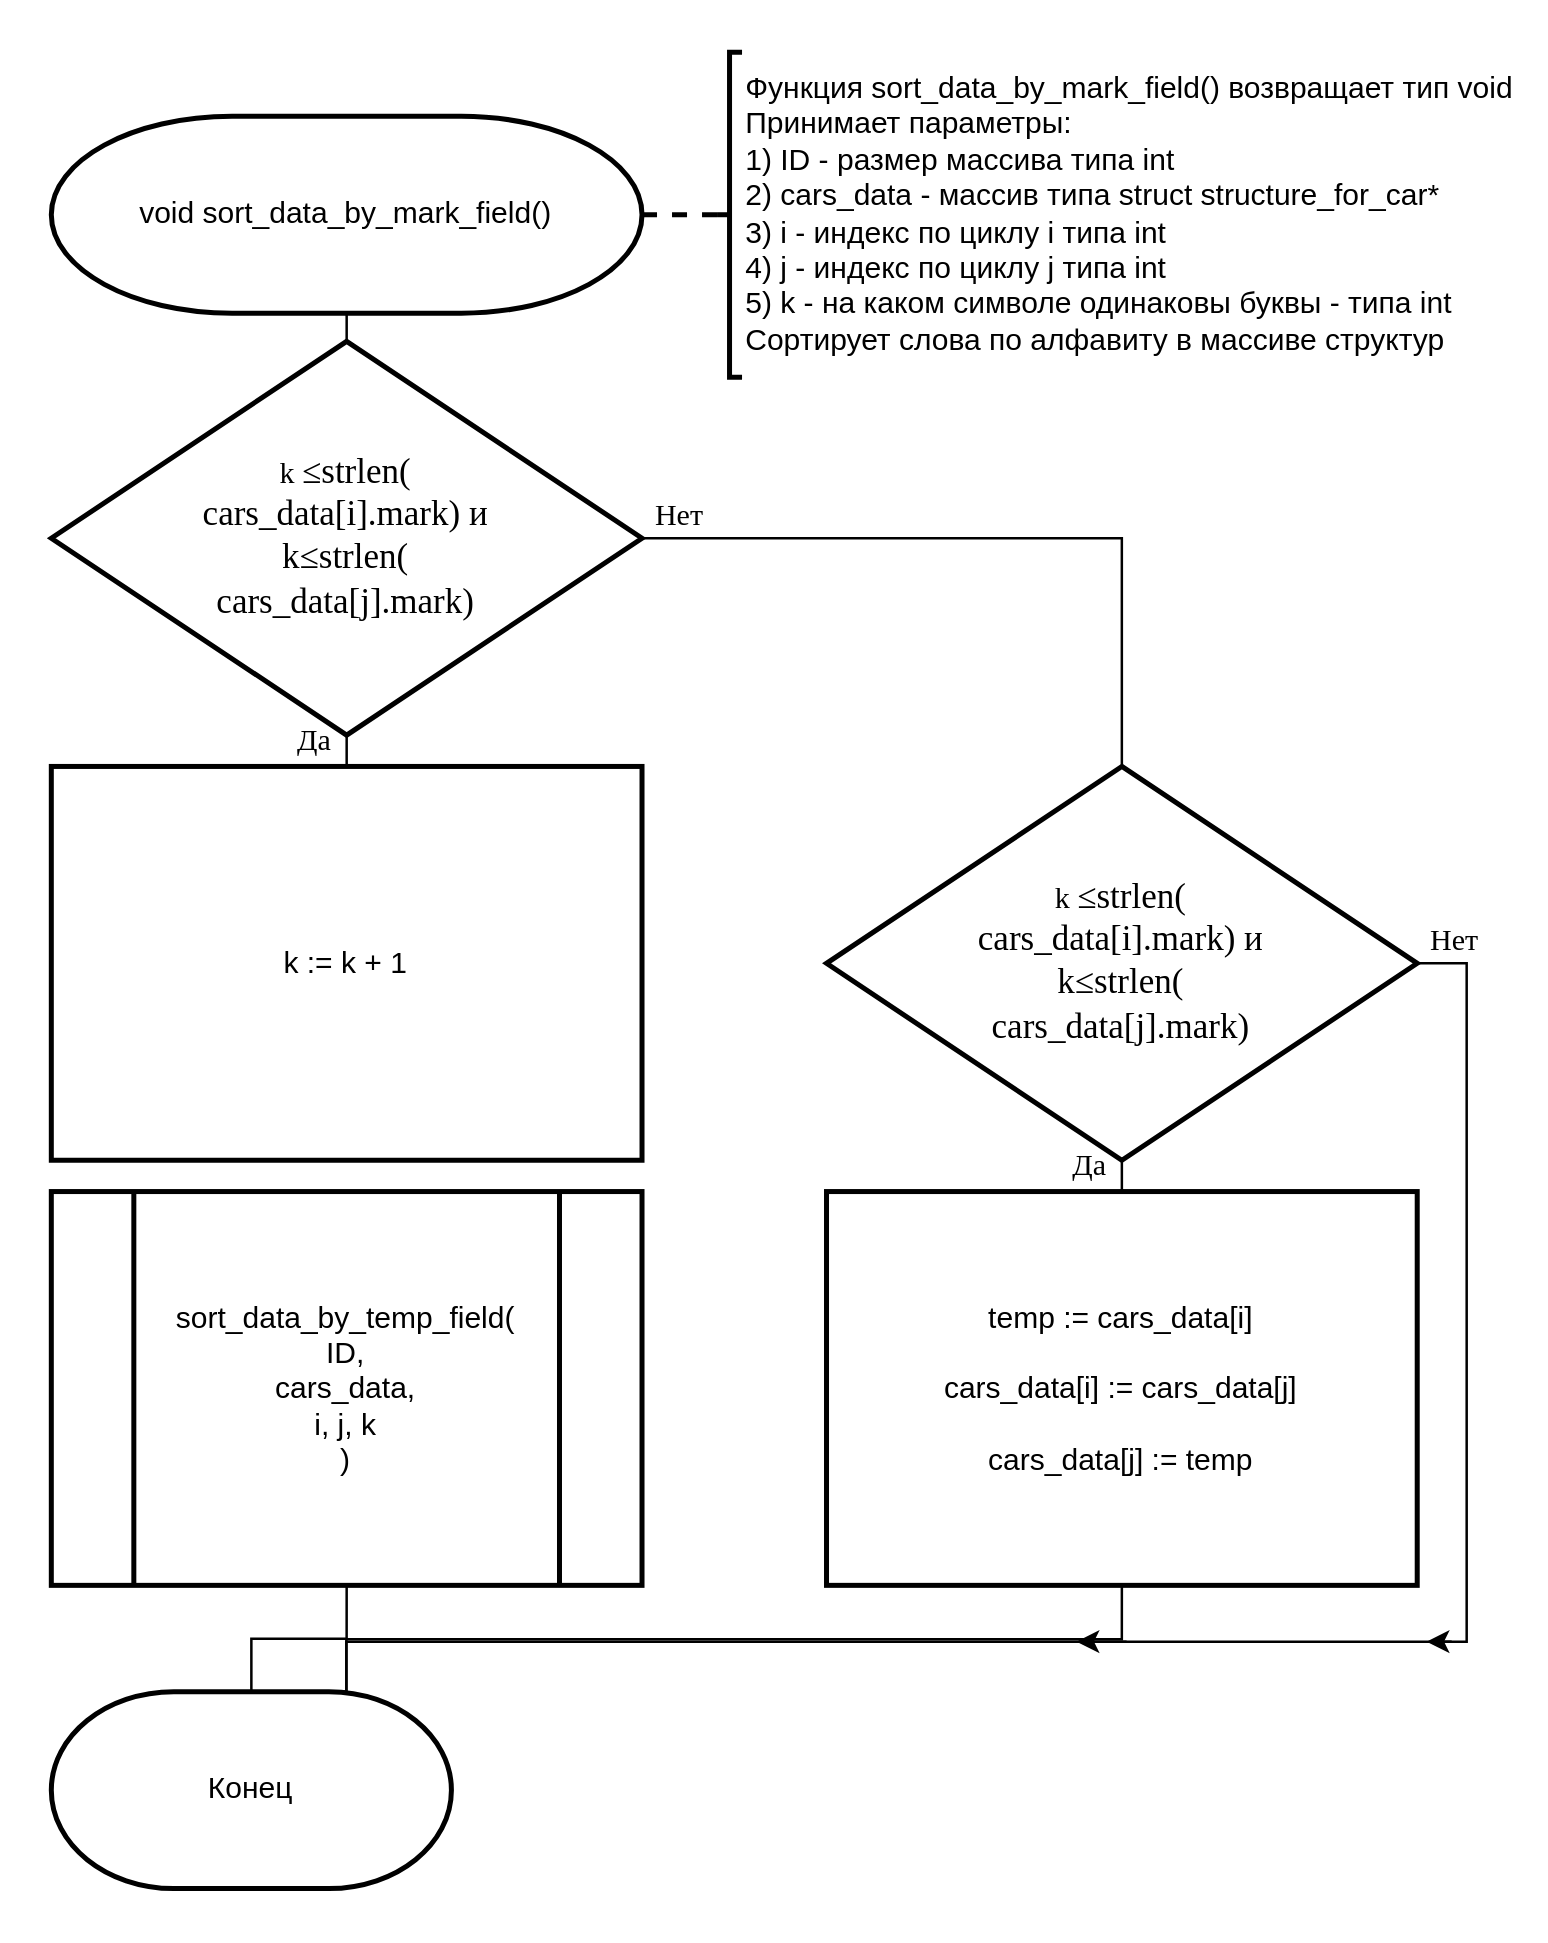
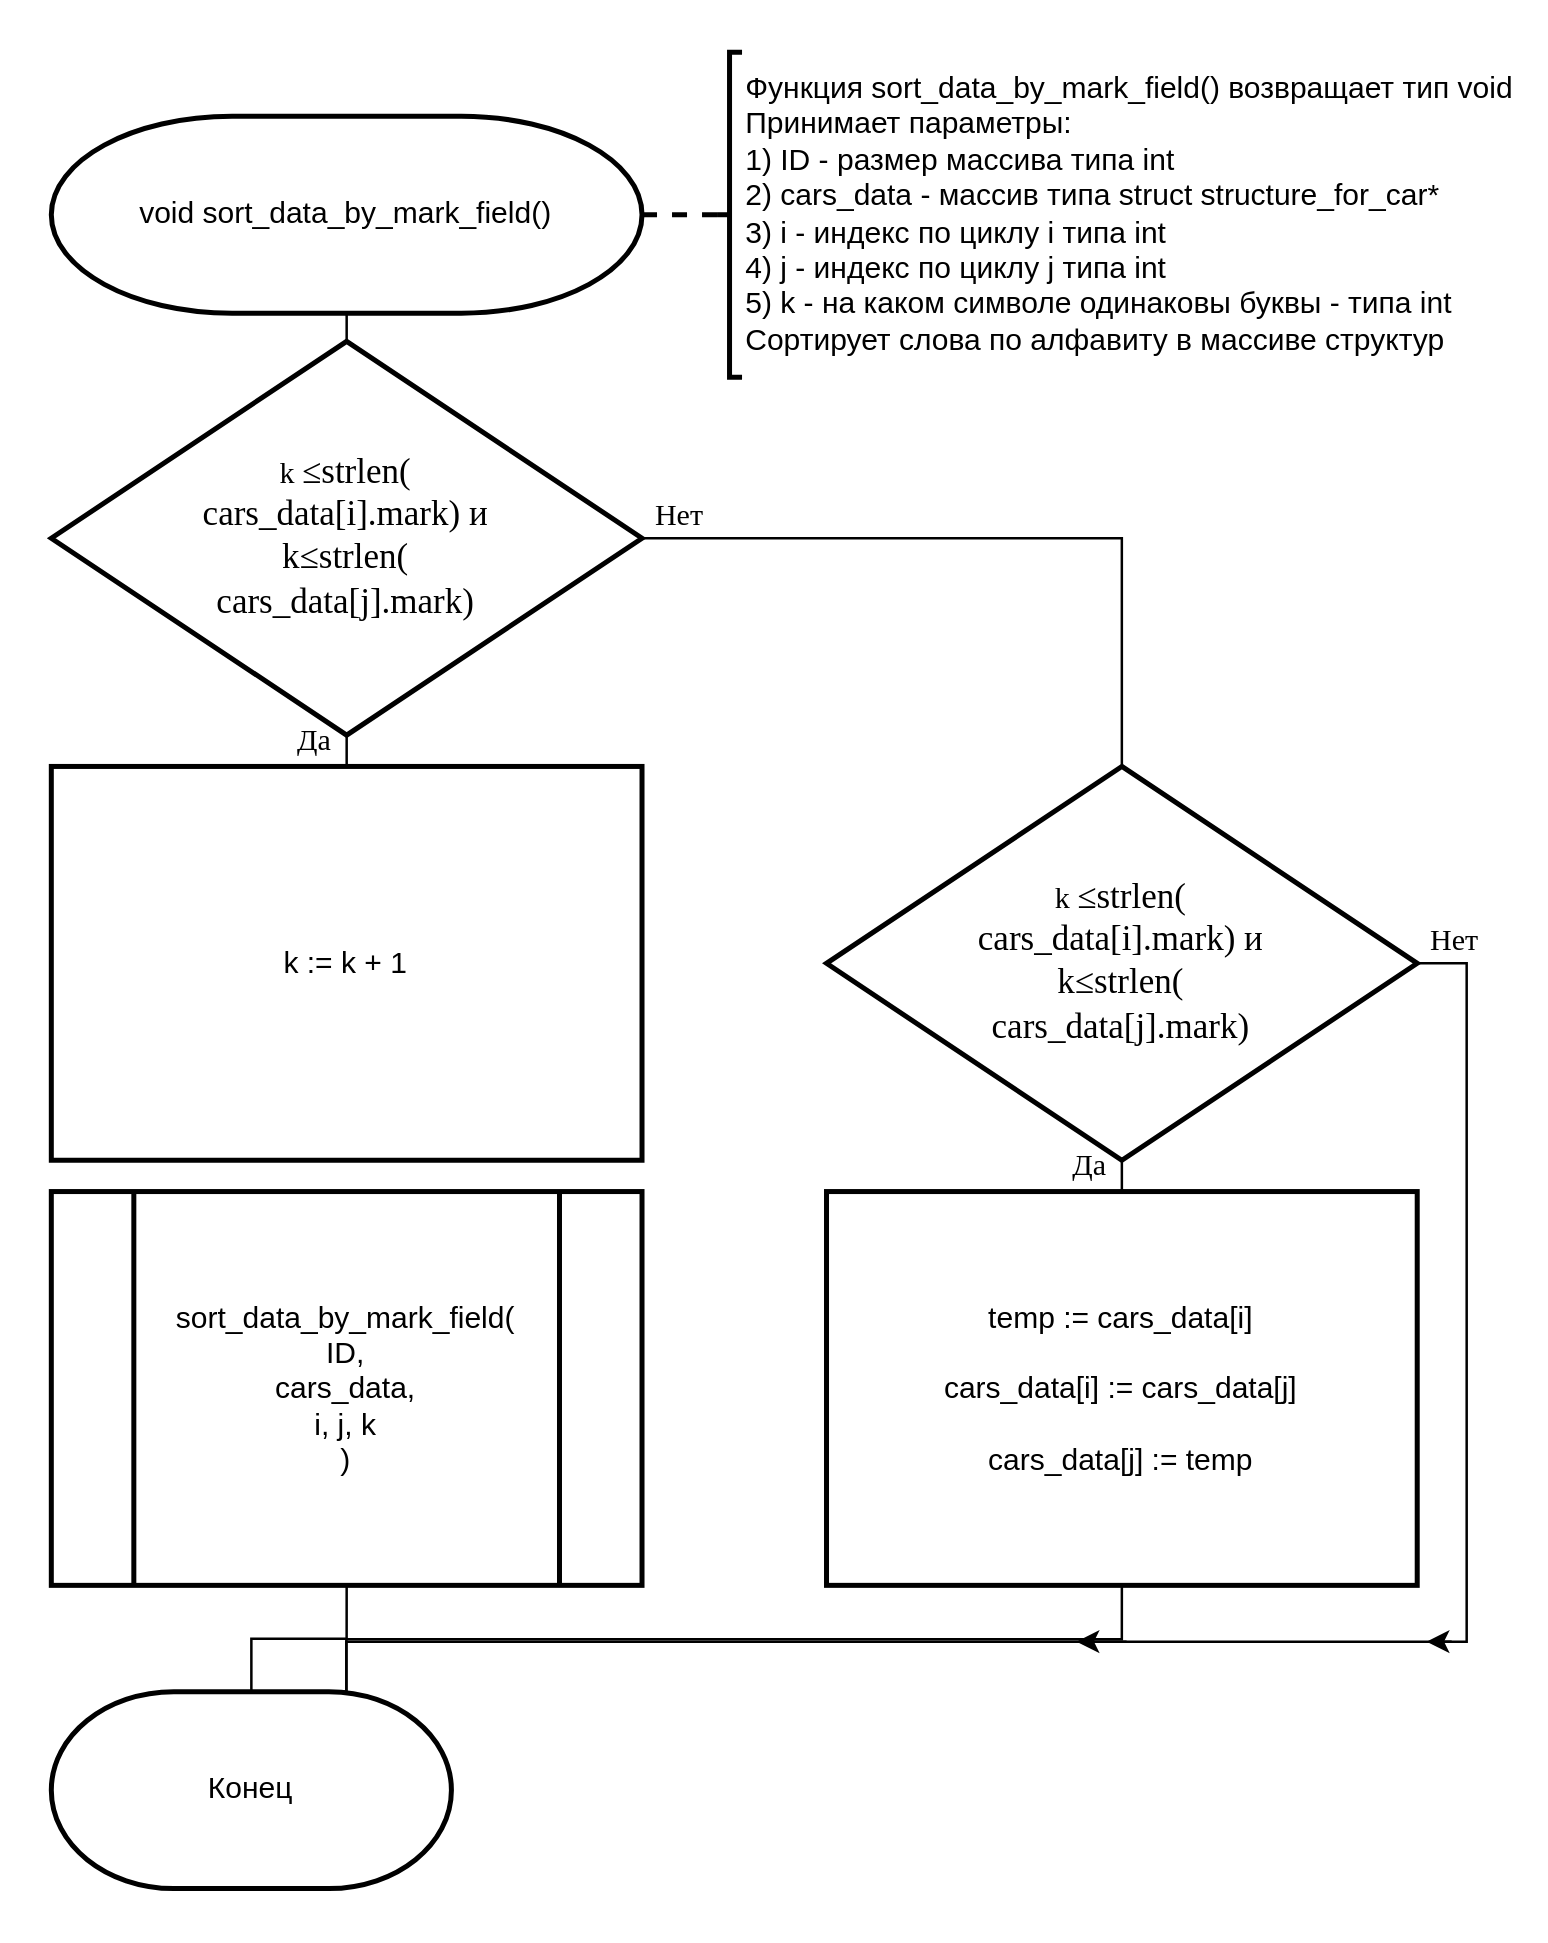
- <mxCell id="9" value="sort_data_by_temp_field(&lt;br&gt;ID,&lt;br&gt;cars_data,&lt;br&gt;i, j, k&lt;br&gt;)" style="verticalLabelPosition=middle;verticalAlign=middle;html=1;shape=process;whiteSpace=wrap;rounded=0;size=0.14;arcSize=6;strokeWidth=2;labelPosition=center;align=center;" parent="1" vertex="1"><mxGeometry x="20" y="476" width="236.22" height="157.48" as="geometry" /></mxCell>
+ <mxCell id="9" value="sort_data_by_mark_field(&lt;br&gt;ID,&lt;br&gt;cars_data,&lt;br&gt;i, j, k&lt;br&gt;)" style="verticalLabelPosition=middle;verticalAlign=middle;html=1;shape=process;whiteSpace=wrap;rounded=0;size=0.14;arcSize=6;strokeWidth=2;labelPosition=center;align=center;" parent="1" vertex="1"><mxGeometry x="20" y="476" width="236.22" height="157.48" as="geometry" /></mxCell>
